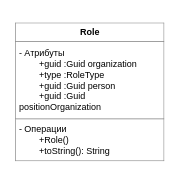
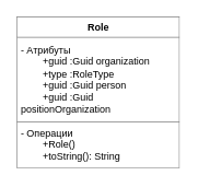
- <mxCell id="2" value="&lt;table border=&quot;1&quot; width=&quot;100%&quot; height=&quot;100%&quot; cellpadding=&quot;4&quot; style=&quot;width:100%;height:100%;border-collapse:collapse;&quot;&gt;&lt;tbody&gt;&lt;tr&gt;&lt;th align=&quot;center&quot;&gt;&lt;b&gt;Role&lt;/b&gt;&lt;/th&gt;&lt;/tr&gt;&lt;tr align=&quot;left&quot;&gt;&lt;td&gt;- Атрибуты&lt;br&gt;&lt;span style=&quot;white-space: pre;&quot;&gt;&#09;&lt;/span&gt;+guid :Guid organization&lt;br&gt;&lt;span style=&quot;white-space: pre;&quot;&gt;&#09;&lt;/span&gt;+type :RoleType&lt;br&gt;&lt;span style=&quot;white-space: pre;&quot;&gt;&#09;&lt;/span&gt;+guid :Guid person&lt;div class=&quot;Box-sc-g0xbh4-0 code-navigation-cursor&quot; data-testid=&quot;navigation-cursor&quot; style=&quot;top: 180px; left: 553px;&quot; aria-hidden=&quot;true&quot;&gt; &lt;/div&gt;&lt;span style=&quot;white-space: pre;&quot;&gt;&#09;&lt;/span&gt;+guid :Guid positionOrganization&lt;span style=&quot;white-space: pre;&quot;&gt;&#09;&lt;/span&gt;&lt;/td&gt;&lt;/tr&gt;&lt;tr&gt;&lt;td&gt;- Операции&lt;br&gt;&lt;div align=&quot;left&quot;&gt;&lt;span style=&quot;white-space: pre;&quot;&gt;&#09;&lt;/span&gt;+Role()&lt;br&gt;&lt;span style=&quot;white-space: pre;&quot;&gt;&#09;&lt;/span&gt;+toString(): String&lt;br&gt;&lt;/div&gt;&lt;/td&gt;&lt;/tr&gt;&lt;/tbody&gt;&lt;/table&gt;" style="text;html=1;whiteSpace=wrap;strokeColor=none;fillColor=none;overflow=fill;strokeWidth=1;" parent="1" vertex="1"><mxGeometry x="20" y="30" width="198.59" height="185.07" as="geometry" /></mxCell>
+ <mxCell id="2" value="&lt;table border=&quot;1&quot; width=&quot;100%&quot; height=&quot;100%&quot; cellpadding=&quot;4&quot; style=&quot;width:100%;height:100%;border-collapse:collapse;&quot;&gt;&lt;tbody&gt;&lt;tr&gt;&lt;th align=&quot;center&quot;&gt;&lt;b&gt;Role&lt;/b&gt;&lt;/th&gt;&lt;/tr&gt;&lt;tr align=&quot;left&quot;&gt;&lt;td&gt;- Атрибуты&lt;br&gt;&lt;span style=&quot;white-space: pre;&quot;&gt;&#09;&lt;/span&gt;+guid :Guid organization&lt;br&gt;&lt;span style=&quot;white-space: pre;&quot;&gt;&#09;&lt;/span&gt;+type :RoleType&lt;br&gt;&lt;span style=&quot;white-space: pre;&quot;&gt;&#09;&lt;/span&gt;+guid :Guid person&lt;div class=&quot;Box-sc-g0xbh4-0 code-navigation-cursor&quot; data-testid=&quot;navigation-cursor&quot; style=&quot;top: 180px; left: 553px;&quot; aria-hidden=&quot;true&quot;&gt; &lt;/div&gt;&lt;span style=&quot;white-space: pre;&quot;&gt;&#09;&lt;/span&gt;+guid :Guid positionOrganization&lt;span style=&quot;white-space: pre;&quot;&gt;&#09;&lt;/span&gt;&lt;/td&gt;&lt;/tr&gt;&lt;tr&gt;&lt;td&gt;- Операции&lt;br&gt;&lt;div align=&quot;left&quot;&gt;&lt;span style=&quot;white-space: pre;&quot;&gt;&#09;&lt;/span&gt;+Role()&lt;br&gt;&lt;span style=&quot;white-space: pre;&quot;&gt;&#09;&lt;/span&gt;+toString(): String&lt;br&gt;&lt;/div&gt;&lt;/td&gt;&lt;/tr&gt;&lt;/tbody&gt;&lt;/table&gt;" style="text;html=1;whiteSpace=wrap;strokeColor=none;fillColor=none;overflow=fill;strokeWidth=1;" parent="1" vertex="1"><mxGeometry x="20" y="20" width="198.59" height="185.07" as="geometry" /></mxCell>
